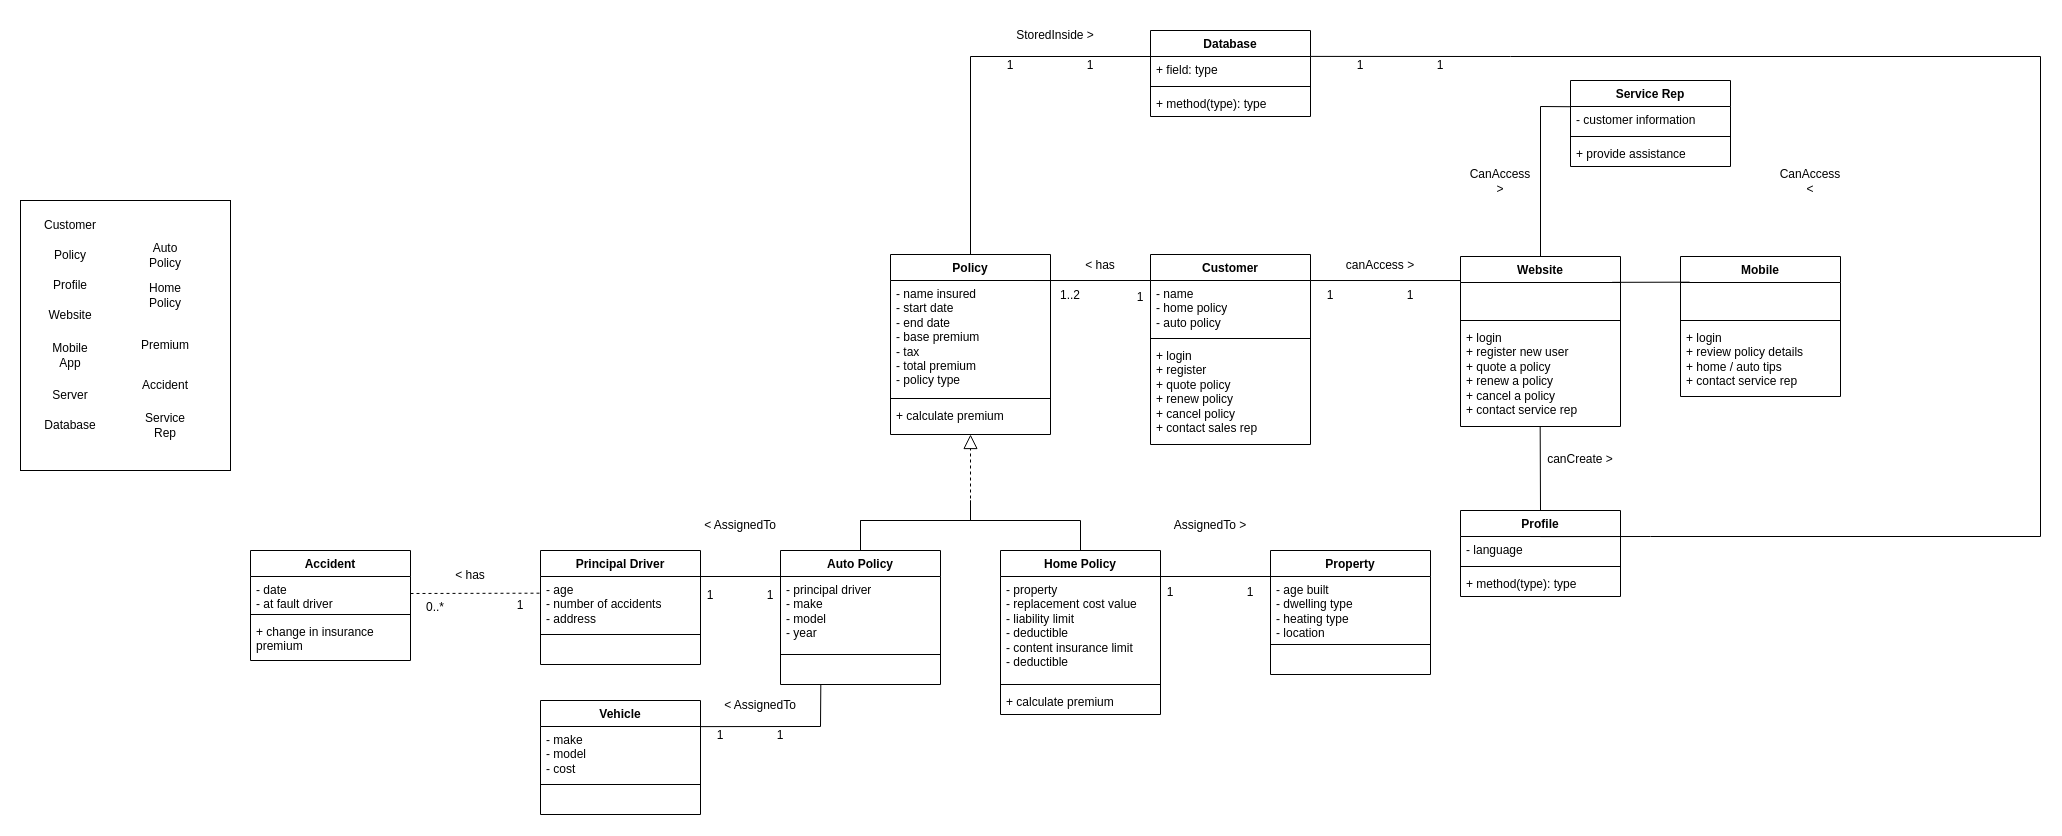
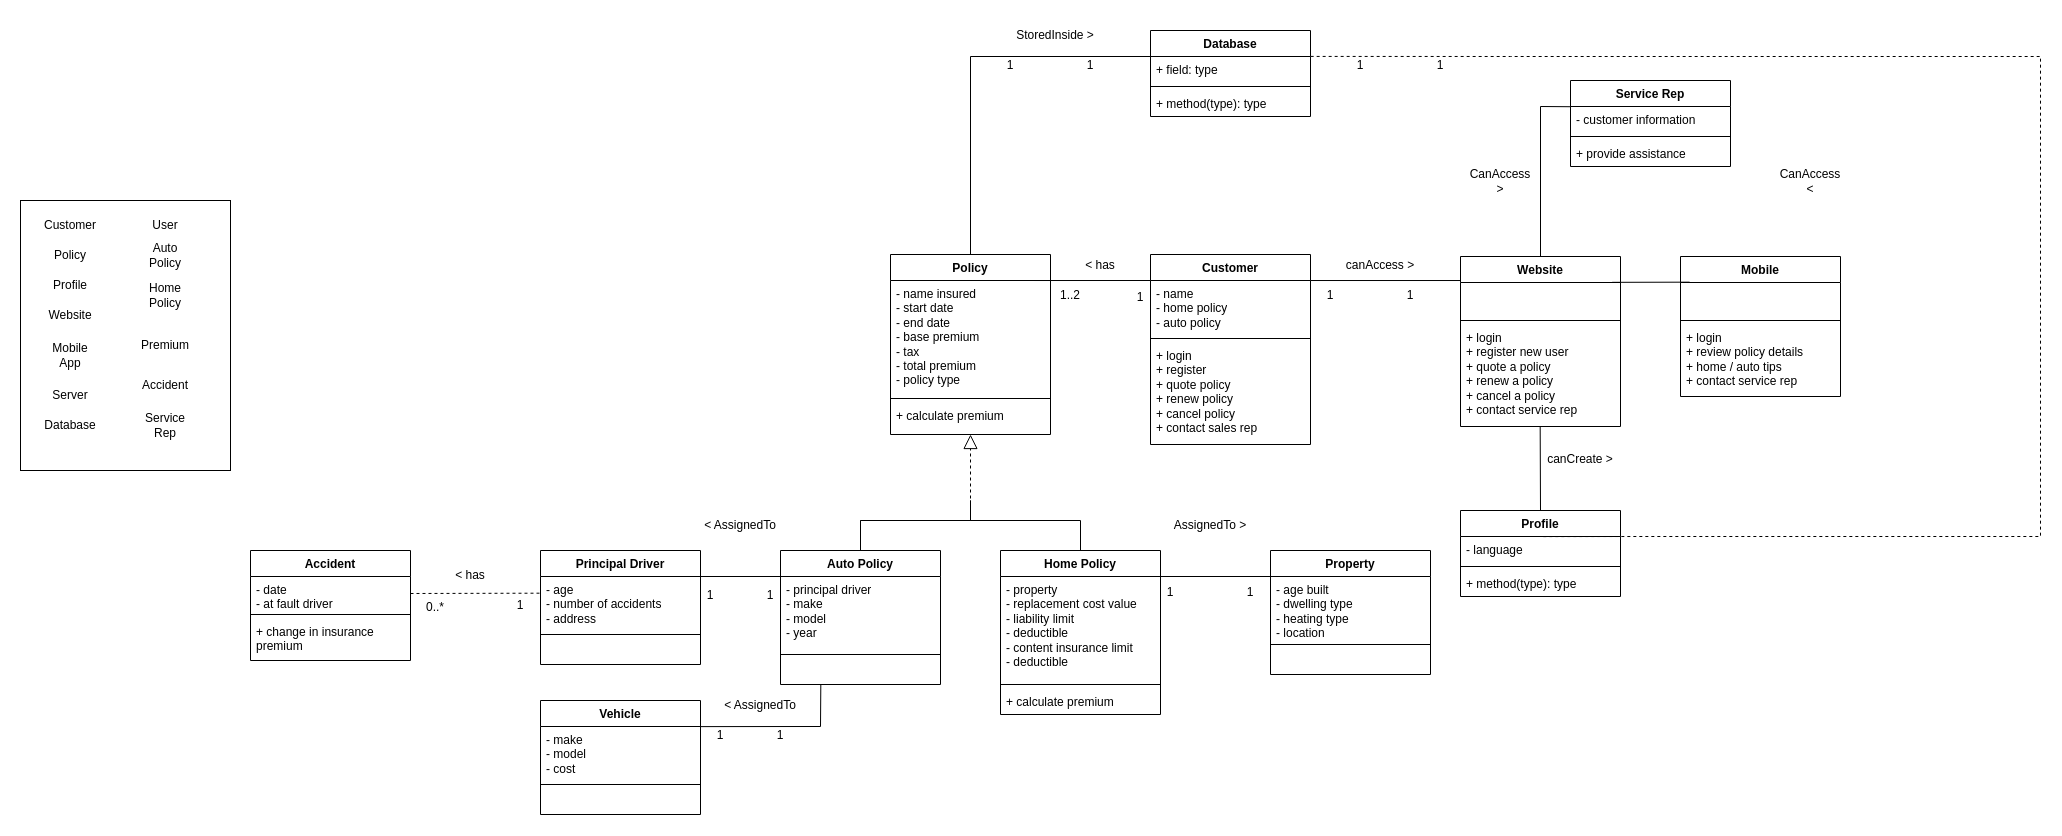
- <mxCell id="96" value="" style="endArrow=none;html=1;rounded=0;entryX=0.499;entryY=0.004;entryDx=0;entryDy=0;exitX=1.001;exitY=-0.003;exitDx=0;exitDy=0;exitPerimeter=0;entryPerimeter=0;" edge="1" parent="1" source="37" target="25"><mxGeometry width="50" height="50" relative="1" as="geometry"><mxPoint x="1430" y="160" as="sourcePoint" /><mxPoint x="1480" y="110" as="targetPoint" /><Array as="points"><mxPoint x="1510" y="56" /><mxPoint x="2040" y="56" /><mxPoint x="2040" y="536" /><mxPoint x="1650" y="536" /></Array></mxGeometry></mxCell>
+ <mxCell id="96" value="" style="endArrow=none;html=1;rounded=0;entryX=0.499;entryY=0.004;entryDx=0;entryDy=0;exitX=1.001;exitY=-0.003;exitDx=0;exitDy=0;exitPerimeter=0;entryPerimeter=0;dashed=1;" edge="1" parent="1" source="37" target="25"><mxGeometry width="50" height="50" relative="1" as="geometry"><mxPoint x="1430" y="160" as="sourcePoint" /><mxPoint x="1480" y="110" as="targetPoint" /><Array as="points"><mxPoint x="1510" y="56" /><mxPoint x="2040" y="56" /><mxPoint x="2040" y="536" /><mxPoint x="1650" y="536" /></Array></mxGeometry></mxCell>
+ <mxCell id="10" value="User" style="text;html=1;align=center;verticalAlign=middle;whiteSpace=wrap;rounded=0;" vertex="1" parent="1"><mxGeometry x="135" y="210" width="60" height="30" as="geometry" /></mxCell>
